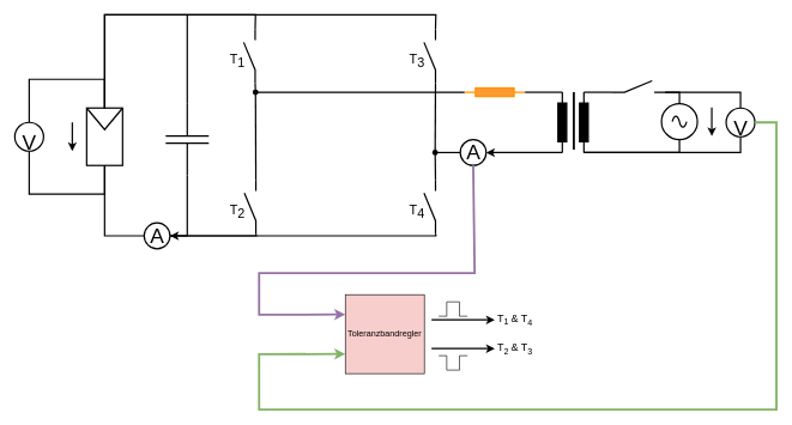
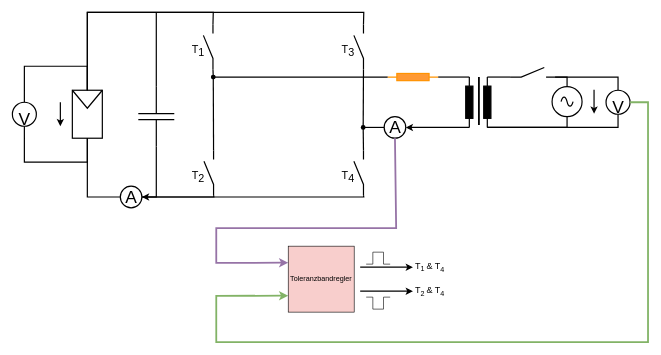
- <mxCell id="40" value="&lt;font&gt;&lt;span style=&quot;font-size: 15px;&quot;&gt;T&lt;sub style=&quot;font-size: 12px;&quot;&gt;2&lt;/sub&gt;&lt;/span&gt;&lt;sub&gt;&lt;font style=&quot;font-size: 12px;&quot;&gt;&amp;nbsp;&lt;/font&gt;&lt;/sub&gt;&lt;span style=&quot;font-size: 15px;&quot;&gt;&amp;amp; T&lt;sub style=&quot;font-size: 12px;&quot;&gt;3&lt;/sub&gt;&lt;/span&gt;&lt;/font&gt;&lt;font style=&quot;vertical-align: sub; font-size: 12px;&quot;&gt;&amp;nbsp;&lt;/font&gt;" style="text;html=1;strokeColor=none;fillColor=none;align=center;verticalAlign=middle;whiteSpace=wrap;rounded=0;strokeWidth=2;" vertex="1" parent="1"><mxGeometry x="688" y="470" width="60" height="30" as="geometry" /></mxCell>
+ <mxCell id="40" value="&lt;font&gt;&lt;span style=&quot;font-size: 15px;&quot;&gt;T&lt;sub style=&quot;font-size: 12px;&quot;&gt;2&lt;/sub&gt;&lt;/span&gt;&lt;sub&gt;&lt;font style=&quot;font-size: 12px;&quot;&gt;&amp;nbsp;&lt;/font&gt;&lt;/sub&gt;&lt;span style=&quot;font-size: 15px;&quot;&gt;&amp;amp; T&lt;sub style=&quot;font-size: 12px;&quot;&gt;4&lt;/sub&gt;&lt;/span&gt;&lt;/font&gt;&lt;font style=&quot;vertical-align: sub; font-size: 12px;&quot;&gt;&amp;nbsp;&lt;/font&gt;" style="text;html=1;strokeColor=none;fillColor=none;align=center;verticalAlign=middle;whiteSpace=wrap;rounded=0;strokeWidth=2;" vertex="1" parent="1"><mxGeometry x="688" y="470" width="60" height="30" as="geometry" /></mxCell>
